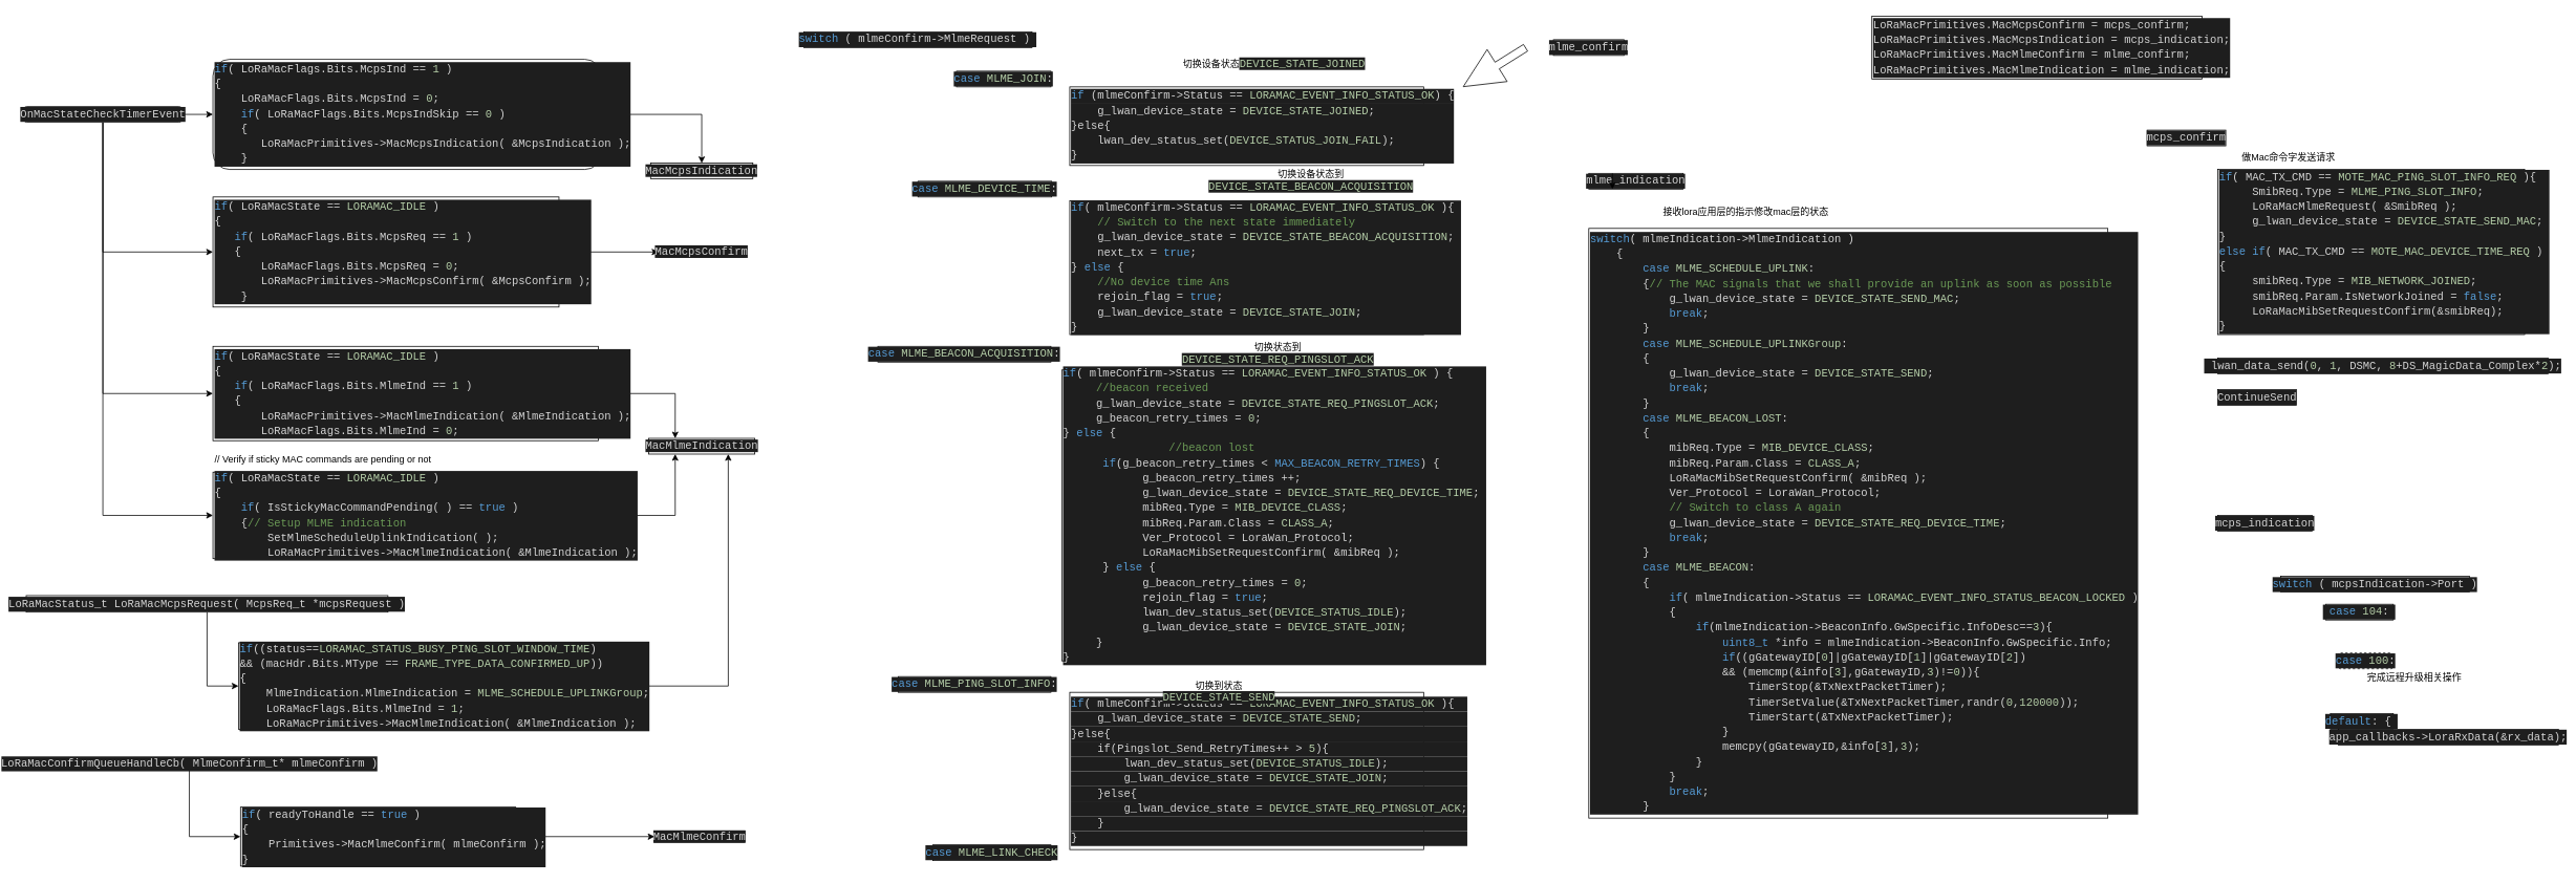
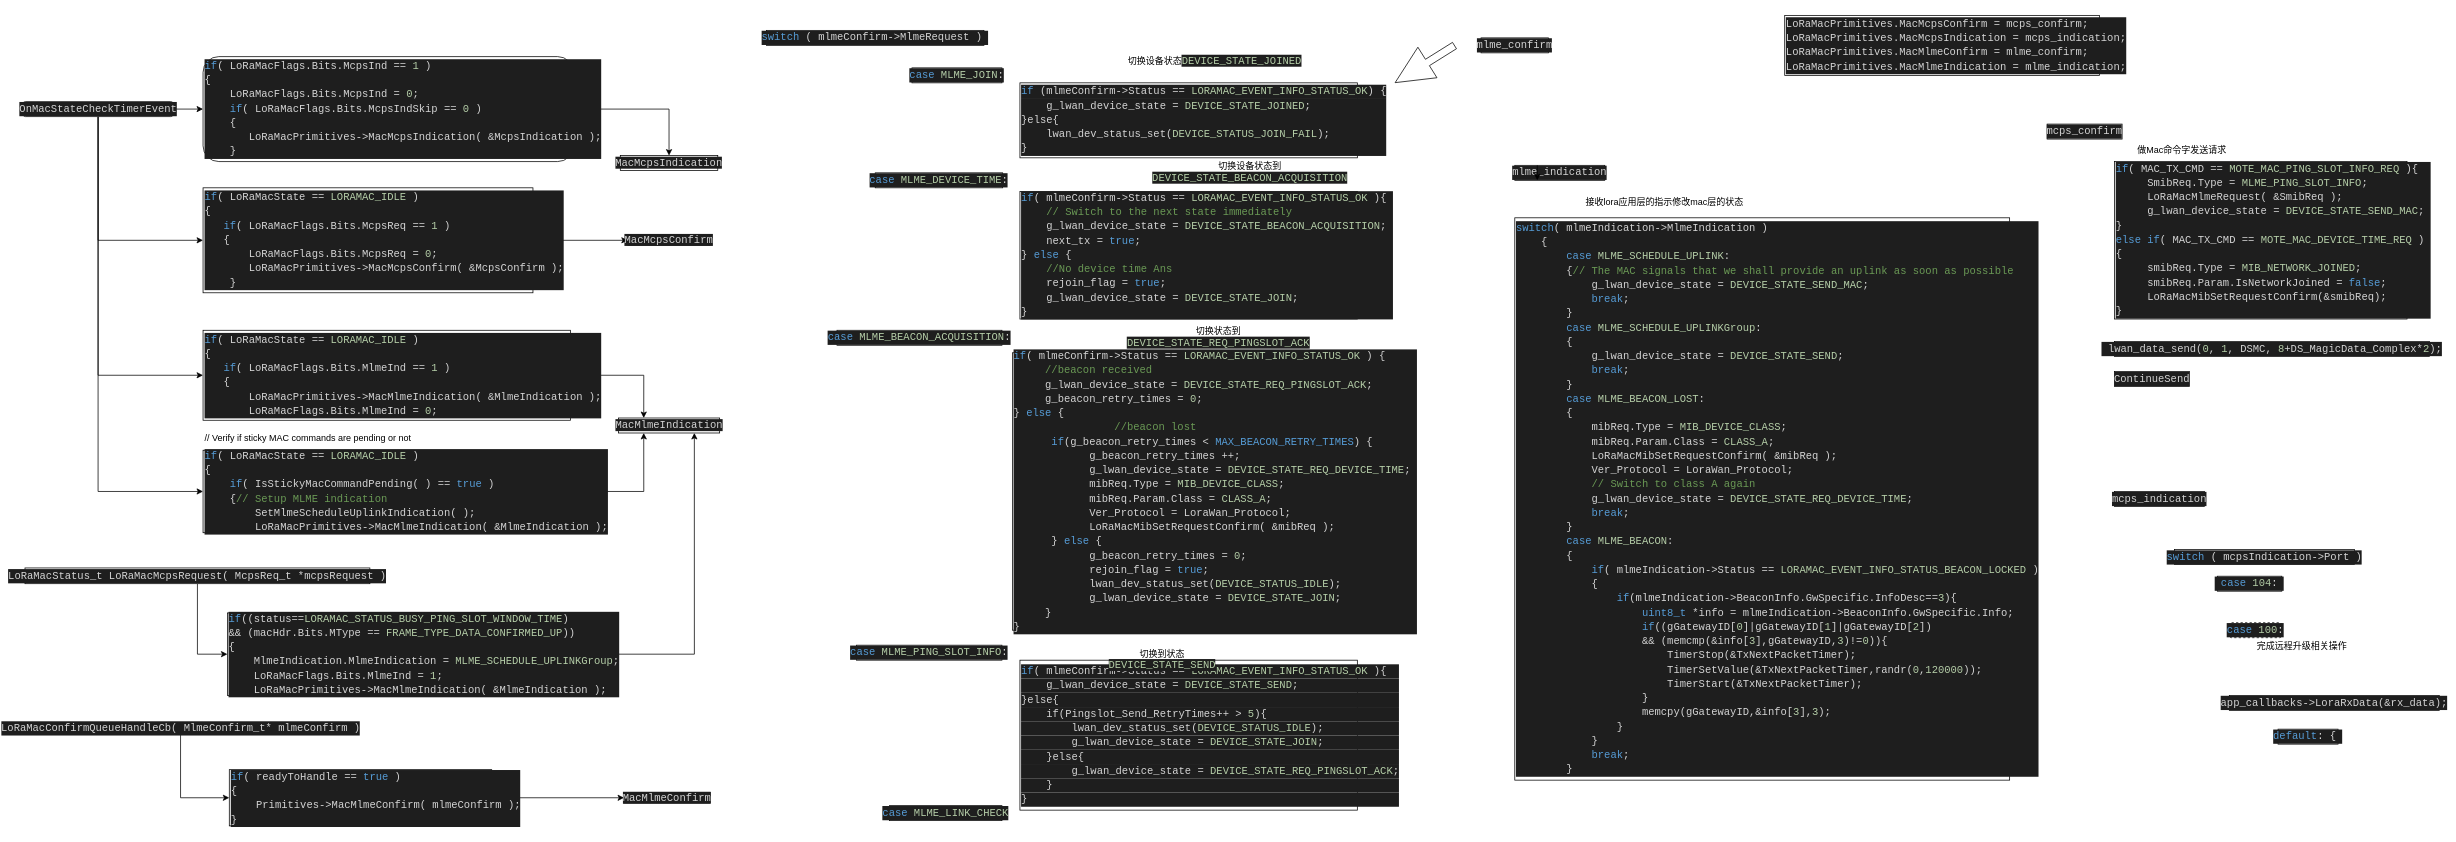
- <mxCell id="29" value="&lt;div style=&quot;color: rgb(212 , 212 , 212) ; background-color: rgb(30 , 30 , 30) ; font-family: &amp;#34;consolas&amp;#34; , &amp;#34;courier new&amp;#34; , monospace ; font-size: 14px ; line-height: 19px ; white-space: pre&quot;&gt;&lt;span style=&quot;color: #569cd6&quot;&gt;default&lt;/span&gt;: { &lt;/div&gt;" style="rounded=0;whiteSpace=wrap;html=1;" parent="1" vertex="1"><mxGeometry x="2958" y="907" width="80" height="20" as="geometry" /></mxCell>
+ <mxCell id="29" value="&lt;div style=&quot;color: rgb(212 , 212 , 212) ; background-color: rgb(30 , 30 , 30) ; font-family: &amp;#34;consolas&amp;#34; , &amp;#34;courier new&amp;#34; , monospace ; font-size: 14px ; line-height: 19px ; white-space: pre&quot;&gt;&lt;span style=&quot;color: #569cd6&quot;&gt;default&lt;/span&gt;: { &lt;/div&gt;" style="rounded=0;whiteSpace=wrap;html=1;" parent="1" vertex="1"><mxGeometry x="3033" y="972" width="80" height="20" as="geometry" /></mxCell>
